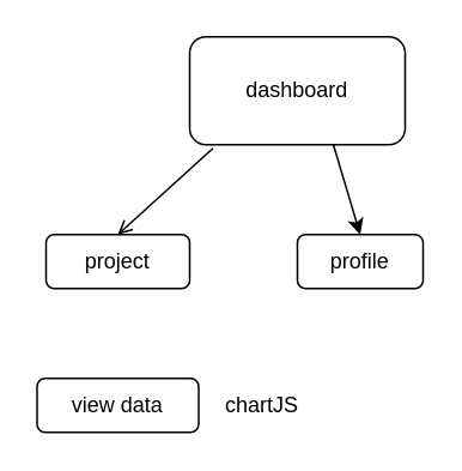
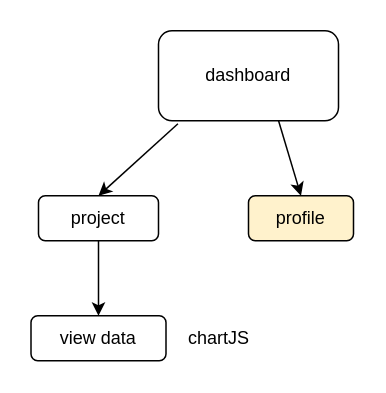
- <mxCell id="4" value="" style="endArrow=open;html=1;exitX=0.108;exitY=1.033;exitDx=0;exitDy=0;exitPerimeter=0;entryX=0.5;entryY=0;entryDx=0;entryDy=0;" edge="1" parent="1" source="2" target="3"><mxGeometry width="50" height="50" relative="1" as="geometry"><mxPoint x="175" y="270" as="sourcePoint" /><mxPoint x="225" y="220" as="targetPoint" /></mxGeometry></mxCell>
+ <mxCell id="4" value="" style="endArrow=classic;html=1;exitX=0.108;exitY=1.033;exitDx=0;exitDy=0;exitPerimeter=0;entryX=0.5;entryY=0;entryDx=0;entryDy=0;" edge="1" parent="1" source="2" target="3"><mxGeometry width="50" height="50" relative="1" as="geometry"><mxPoint x="175" y="270" as="sourcePoint" /><mxPoint x="225" y="220" as="targetPoint" /></mxGeometry></mxCell>
- <mxCell id="5" value="profile" style="rounded=1;whiteSpace=wrap;html=1;" vertex="1" parent="1"><mxGeometry x="165" y="130" width="70" height="30" as="geometry" /></mxCell>
+ <mxCell id="5" value="profile" style="rounded=1;whiteSpace=wrap;html=1;fillColor=#fff2cc;" vertex="1" parent="1"><mxGeometry x="165" y="130" width="70" height="30" as="geometry" /></mxCell>
+ <mxCell id="8" value="" style="endArrow=classic;html=1;exitX=0.5;exitY=1;exitDx=0;exitDy=0;entryX=0.5;entryY=0;entryDx=0;entryDy=0;" edge="1" parent="1" source="3" target="7"><mxGeometry width="50" height="50" relative="1" as="geometry"><mxPoint x="175" y="270" as="sourcePoint" /><mxPoint x="225" y="220" as="targetPoint" /></mxGeometry></mxCell>
